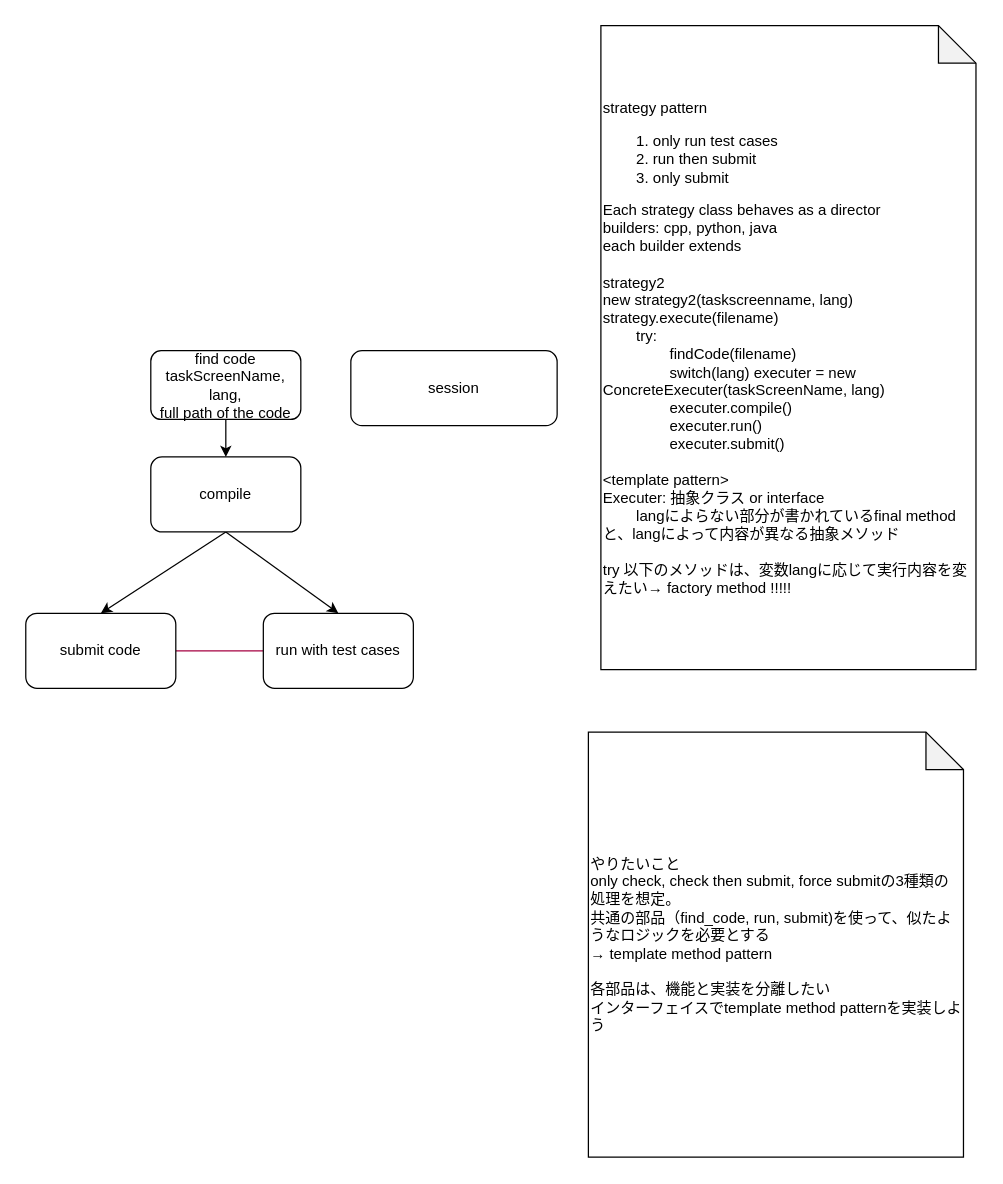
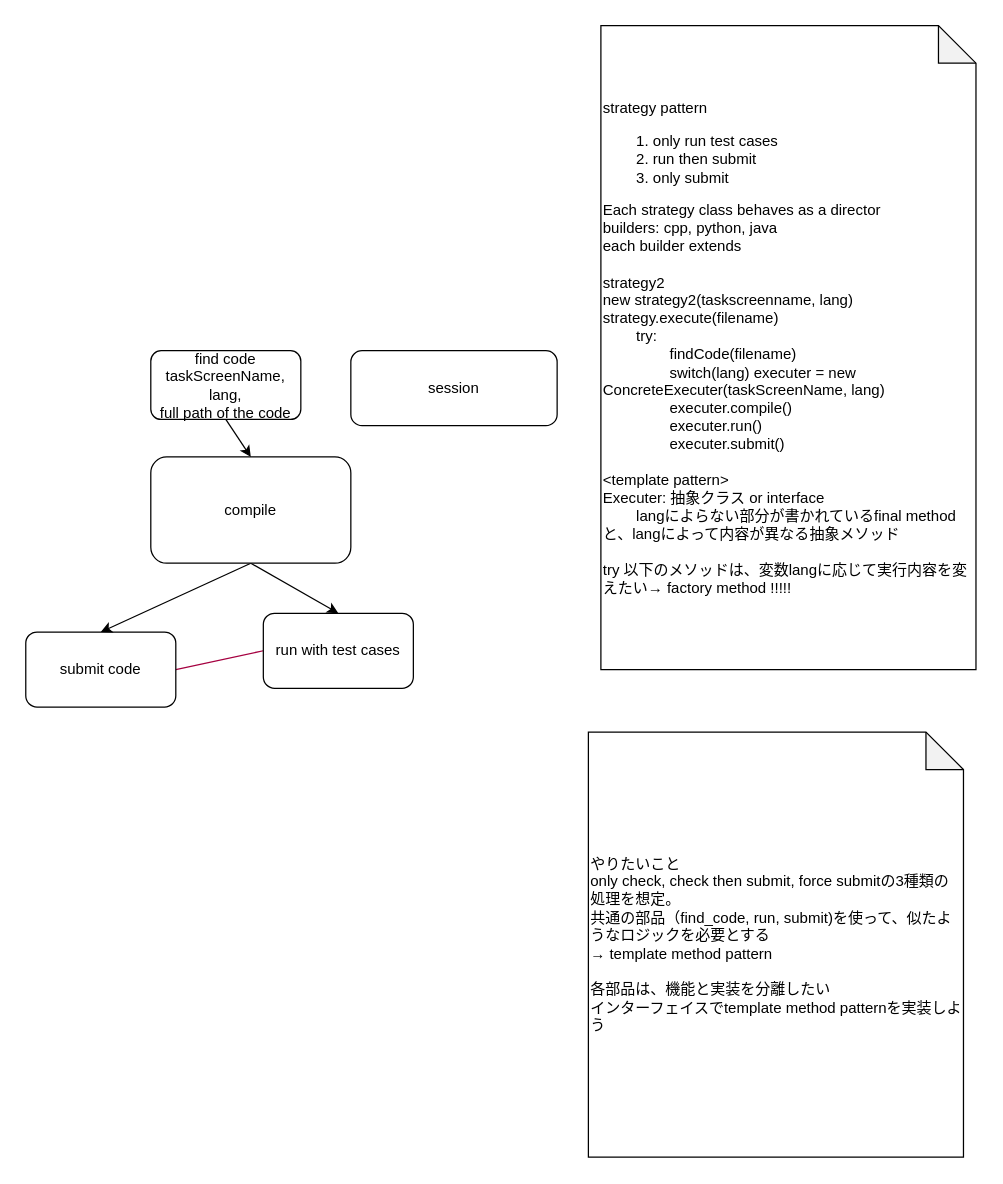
- <mxCell id="9" value="compile" style="rounded=1;whiteSpace=wrap;html=1;" parent="1" vertex="1"><mxGeometry x="120" y="365" width="120" height="60" as="geometry" /></mxCell>
+ <mxCell id="9" value="compile" style="rounded=1;whiteSpace=wrap;html=1;" parent="1" vertex="1"><mxGeometry x="120" y="365" width="160" height="85" as="geometry" /></mxCell>
- <mxCell id="6" value="submit code" style="rounded=1;whiteSpace=wrap;html=1;" parent="1" vertex="1"><mxGeometry x="20" y="490" width="120" height="60" as="geometry" /></mxCell>
+ <mxCell id="6" value="submit code" style="rounded=1;whiteSpace=wrap;html=1;" parent="1" vertex="1"><mxGeometry x="20" y="505" width="120" height="60" as="geometry" /></mxCell>
